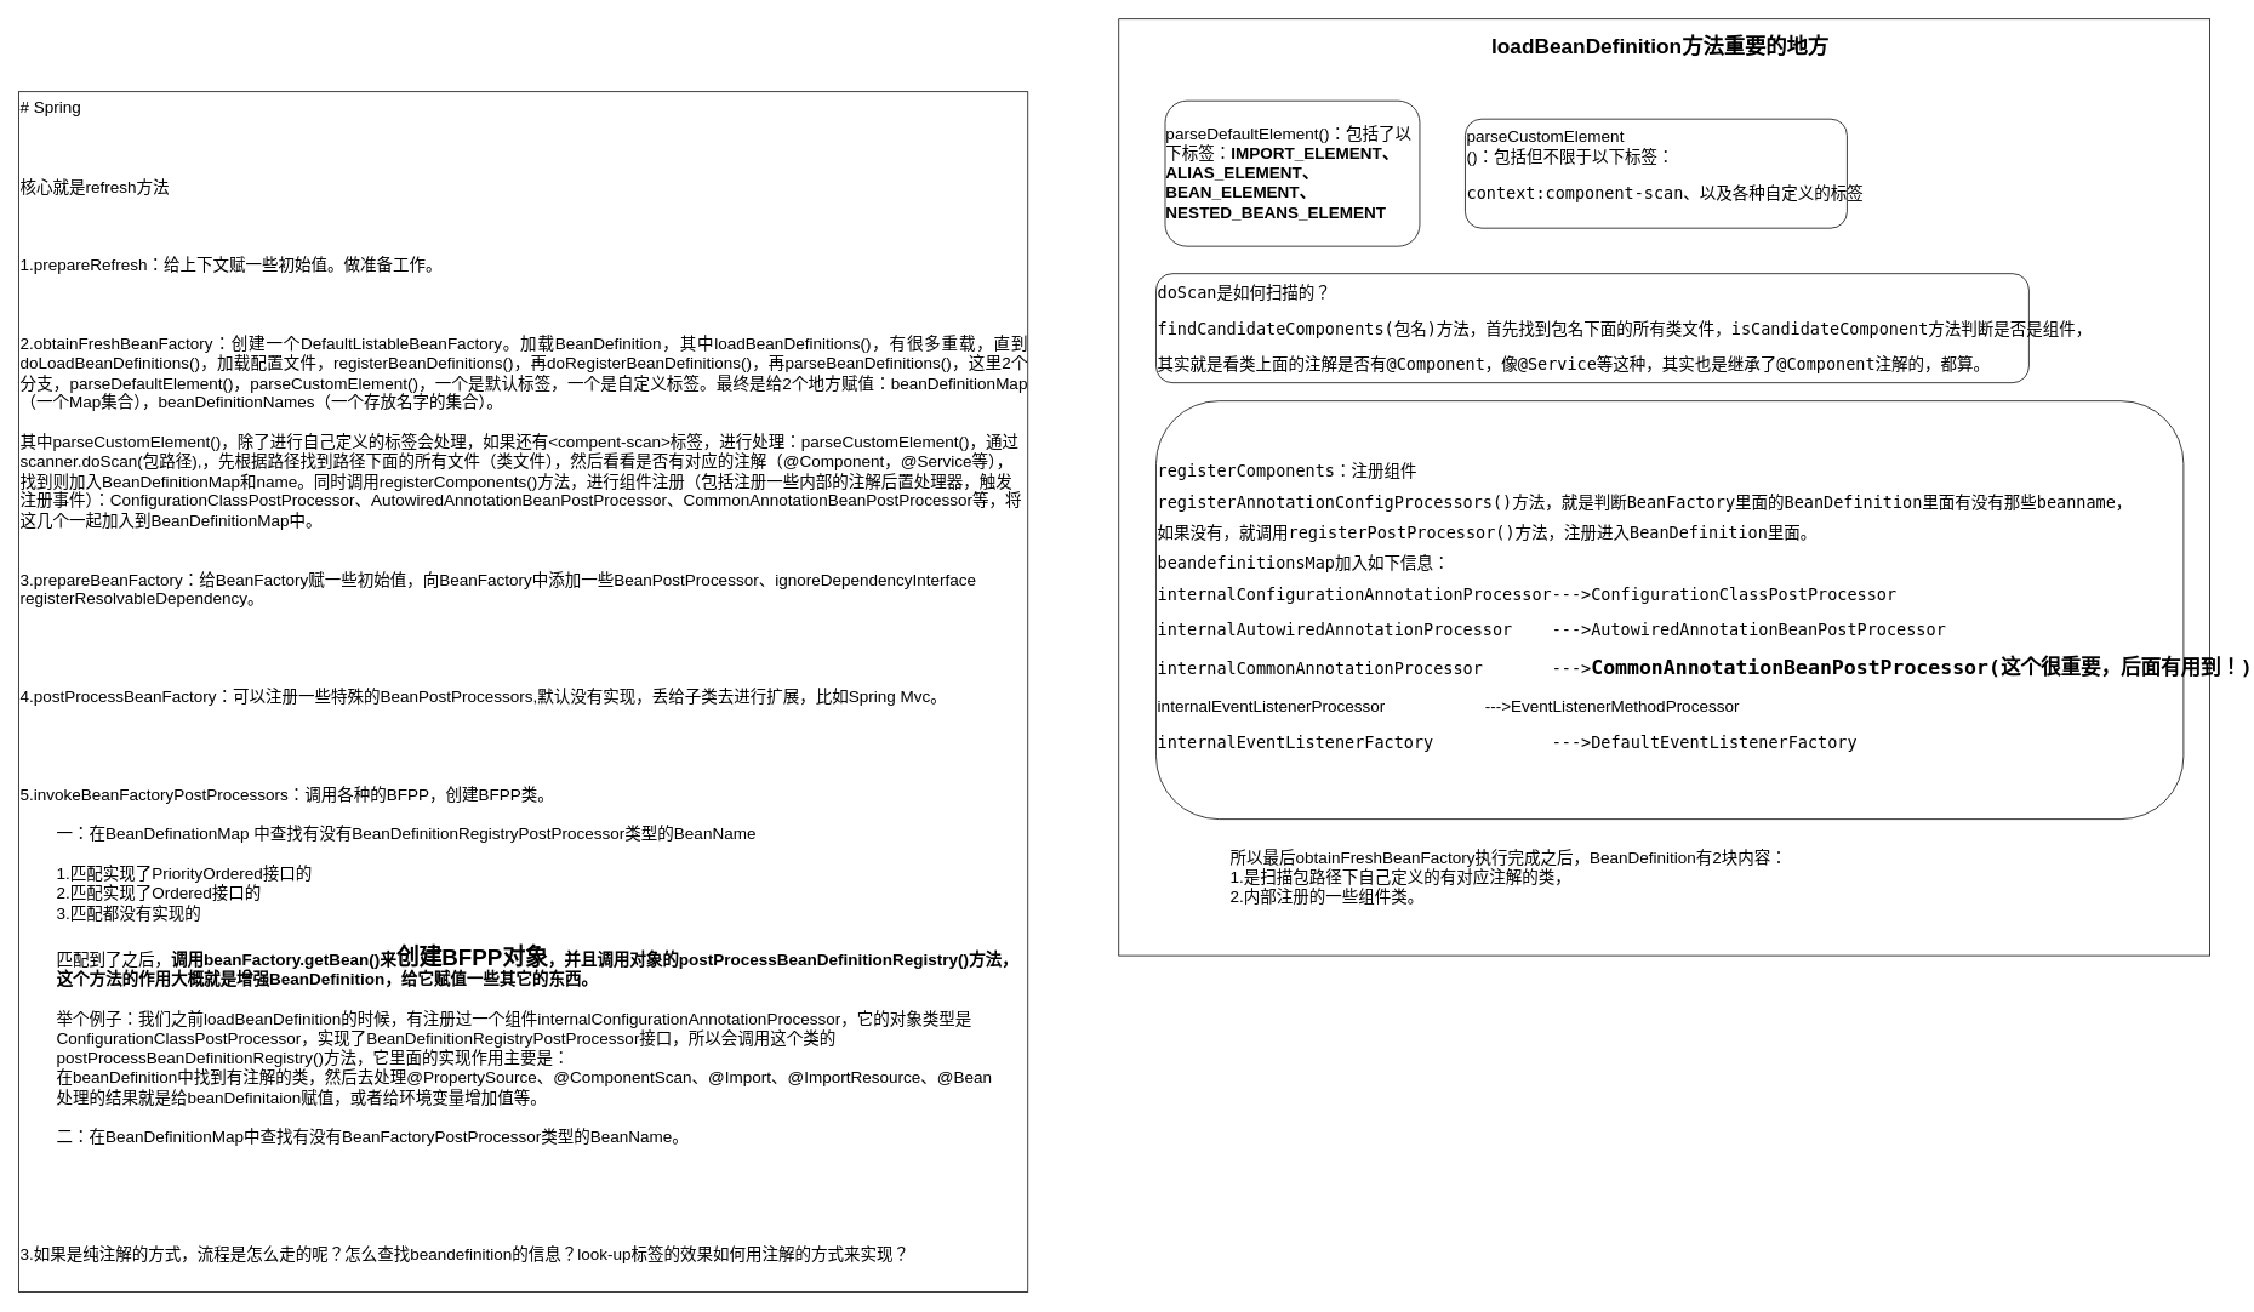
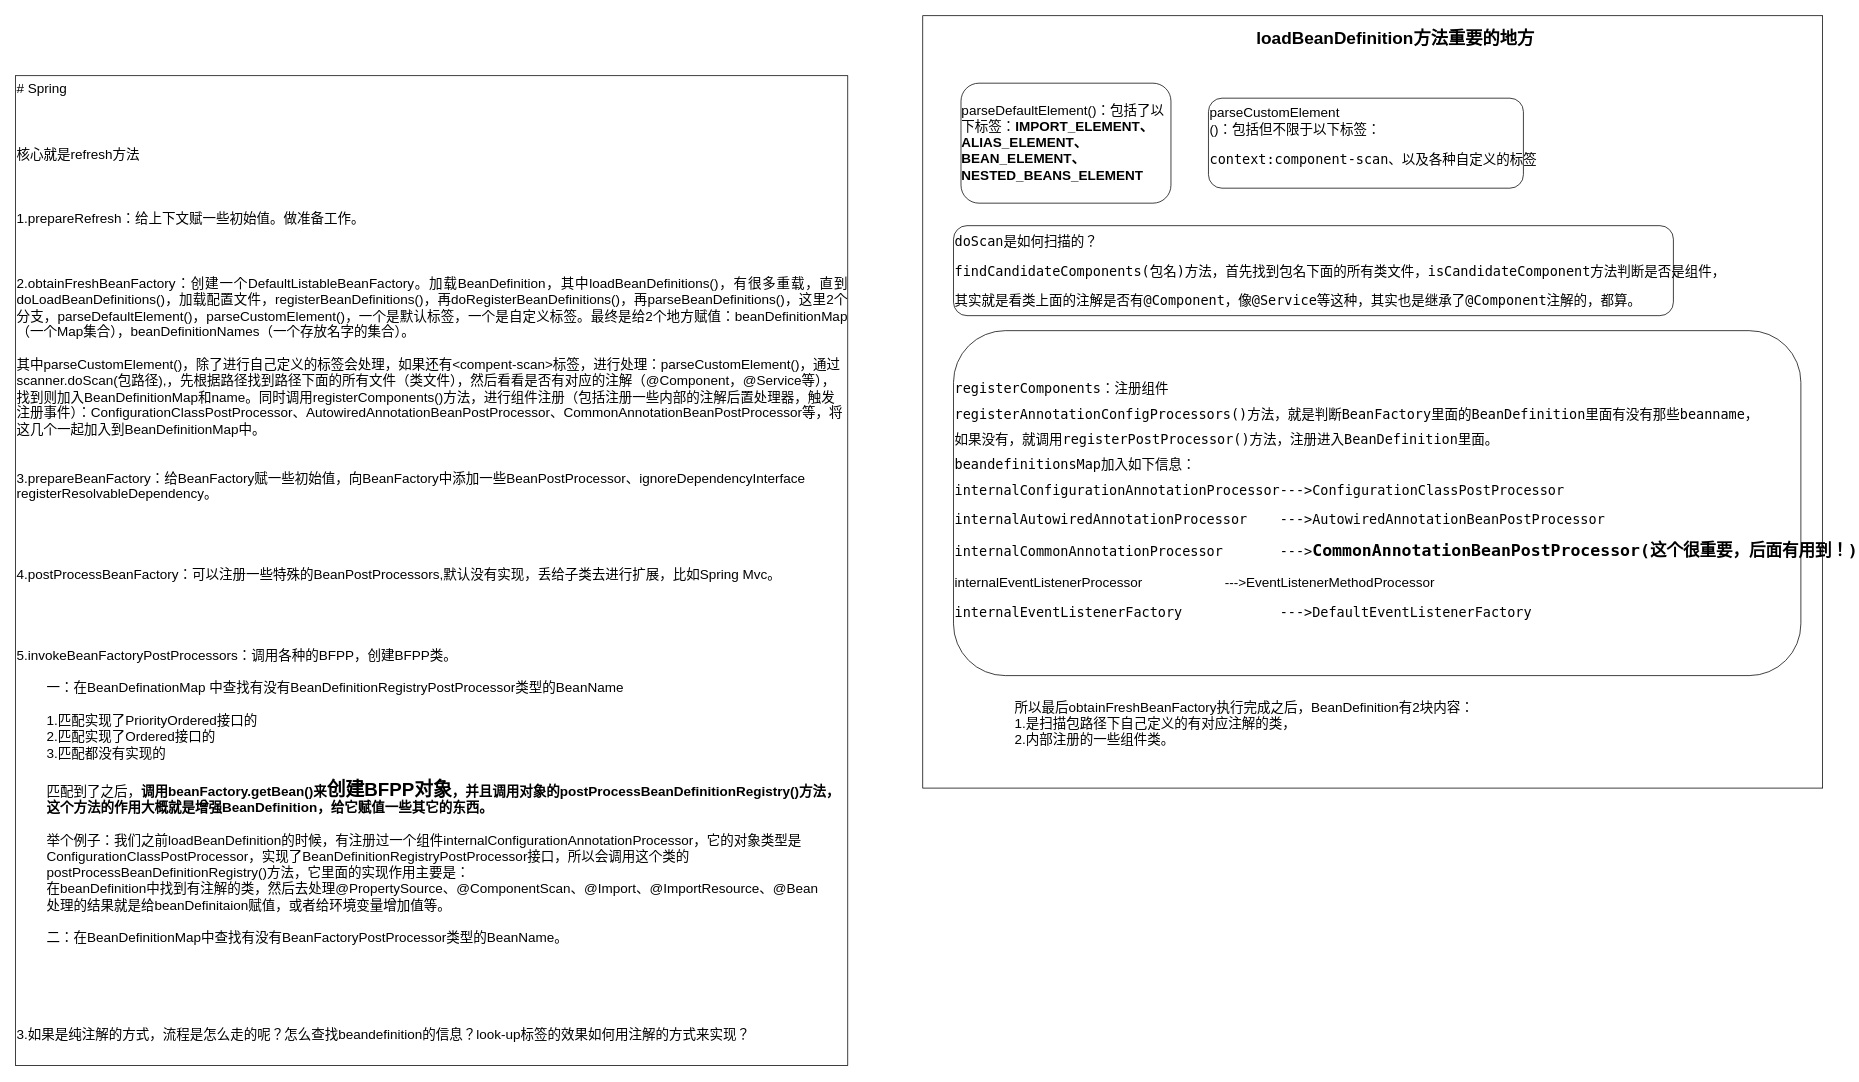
- <mxCell id="8" value="&lt;b&gt;loadBeanDefinition方法重要的地方&lt;/b&gt;" style="text;html=1;strokeColor=none;fillColor=none;align=center;verticalAlign=middle;whiteSpace=wrap;rounded=0;fontSize=23;" vertex="1" parent="1"><mxGeometry x="1616" y="40" width="419" height="20" as="geometry" /></mxCell>
+ <mxCell id="8" value="&lt;b&gt;loadBeanDefinition方法重要的地方&lt;/b&gt;" style="text;html=1;strokeColor=none;fillColor=none;align=center;verticalAlign=middle;whiteSpace=wrap;rounded=0;fontSize=23;" vertex="1" parent="1"><mxGeometry x="1651" y="40" width="419" height="20" as="geometry" /></mxCell>
